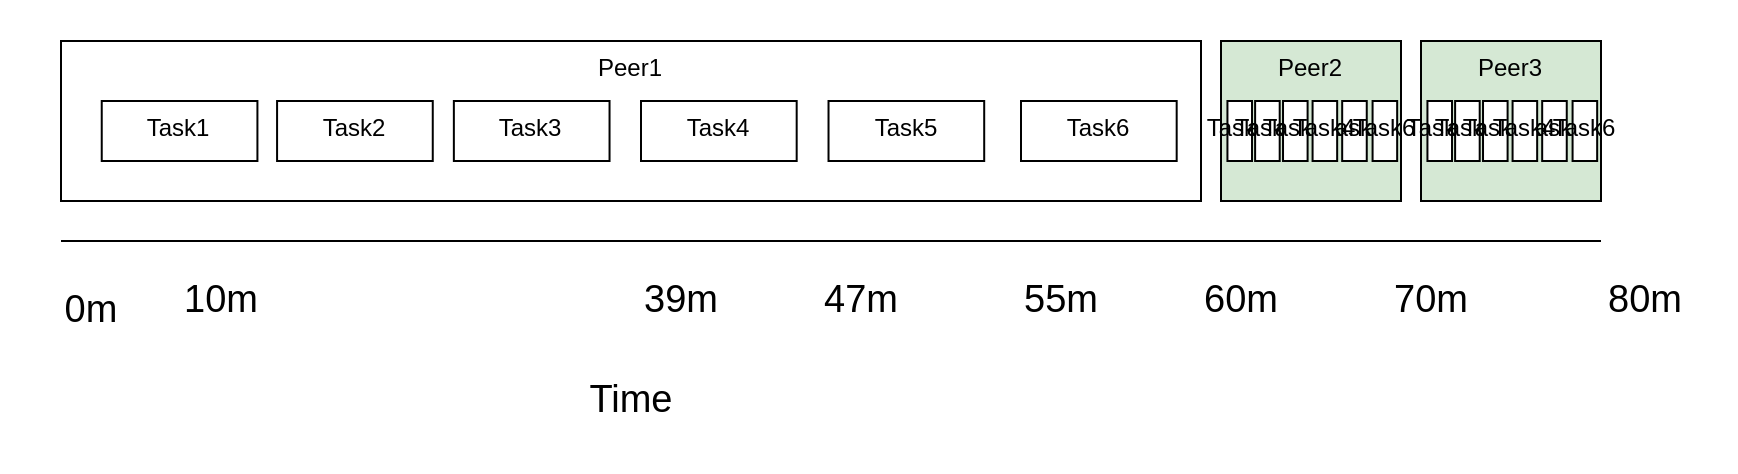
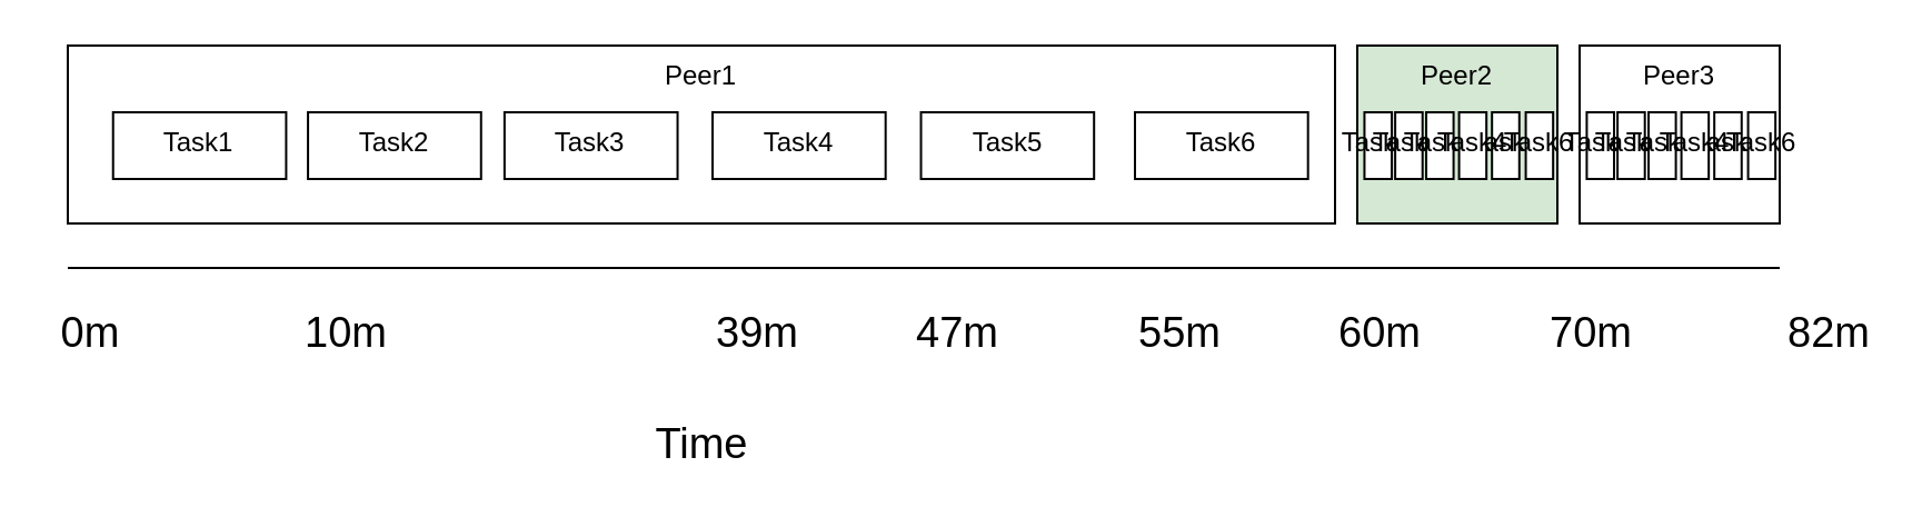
- <mxCell id="28" value="Peer3" style="whiteSpace=wrap;html=1;align=center;verticalAlign=top;fillColor=#d5e8d4;" vertex="1" parent="27"><mxGeometry width="90" height="80" as="geometry" /></mxCell>
+ <mxCell id="28" value="Peer3" style="whiteSpace=wrap;html=1;align=center;verticalAlign=top;" vertex="1" parent="27"><mxGeometry width="90" height="80" as="geometry" /></mxCell>
- <mxCell id="21" value="10m" style="text;html=1;align=center;verticalAlign=middle;resizable=0;points=[];autosize=1;strokeColor=none;fontSize=19;" parent="1" vertex="1"><mxGeometry x="85" y="135" width="50" height="30" as="geometry" /></mxCell>
+ <mxCell id="21" value="10m" style="text;html=1;align=center;verticalAlign=middle;resizable=0;points=[];autosize=1;strokeColor=none;fontSize=19;" parent="1" vertex="1"><mxGeometry x="130" y="135" width="50" height="30" as="geometry" /></mxCell>
- <mxCell id="35" value="80m" style="text;html=1;align=center;verticalAlign=middle;resizable=0;points=[];autosize=1;strokeColor=none;fontSize=19;" vertex="1" parent="1"><mxGeometry x="797" y="135" width="50" height="30" as="geometry" /></mxCell>
+ <mxCell id="35" value="82m" style="text;html=1;align=center;verticalAlign=middle;resizable=0;points=[];autosize=1;strokeColor=none;fontSize=19;" vertex="1" parent="1"><mxGeometry x="797" y="135" width="50" height="30" as="geometry" /></mxCell>
- <mxCell id="20" value="0m" style="text;html=1;align=center;verticalAlign=middle;resizable=0;points=[];autosize=1;strokeColor=none;fontSize=19;" parent="1" vertex="1"><mxGeometry x="25" y="140" width="40" height="30" as="geometry" /></mxCell>
+ <mxCell id="20" value="0m" style="text;html=1;align=center;verticalAlign=middle;resizable=0;points=[];autosize=1;strokeColor=none;fontSize=19;" parent="1" vertex="1"><mxGeometry x="20" y="135" width="40" height="30" as="geometry" /></mxCell>
